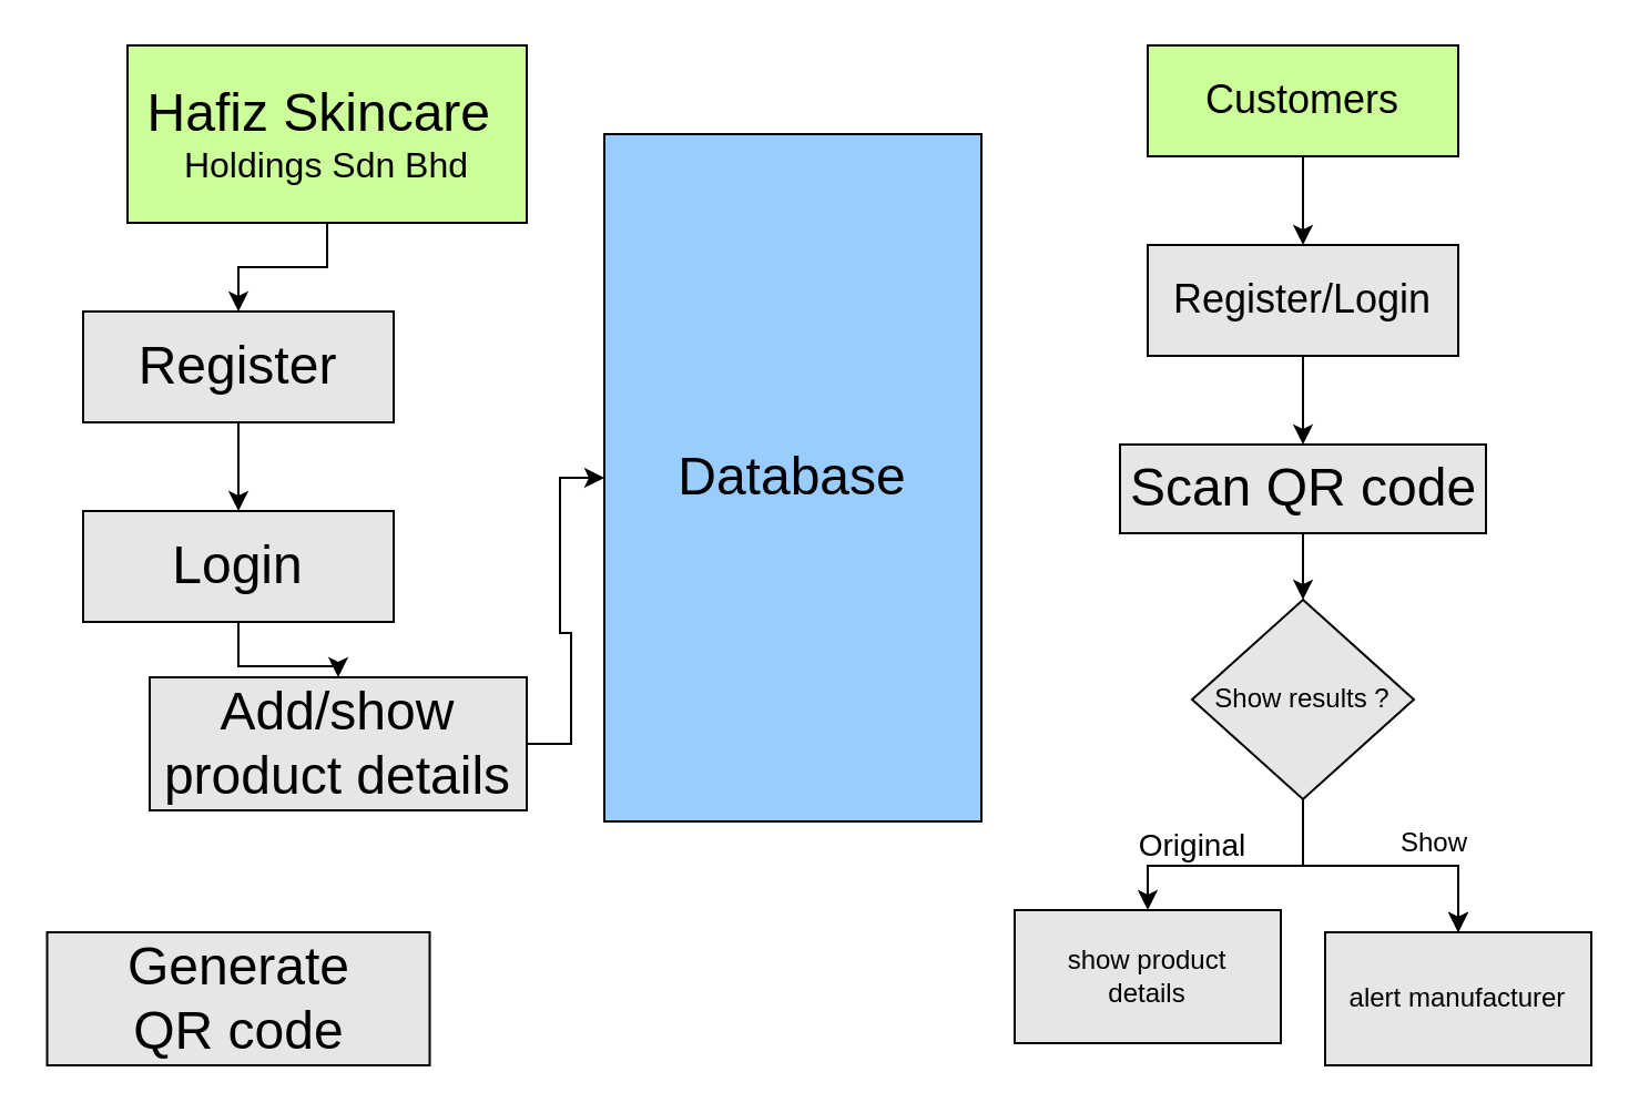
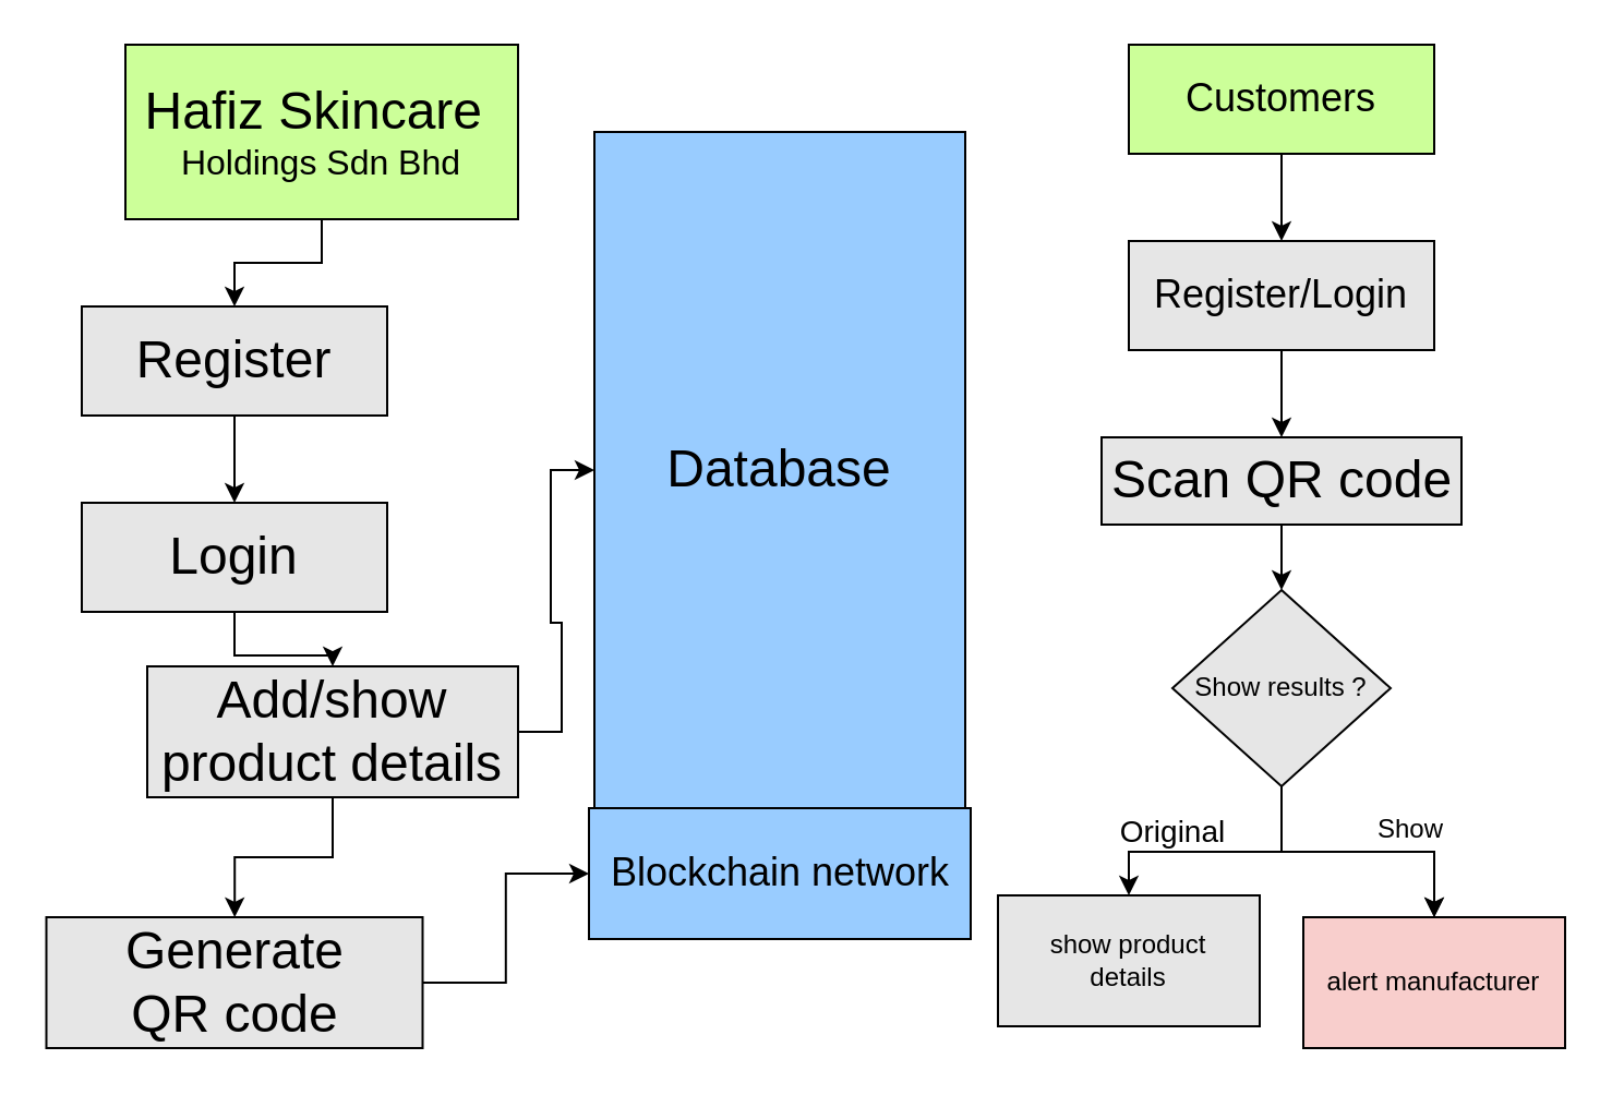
+ <mxCell id="8" value="" style="edgeStyle=orthogonalEdgeStyle;rounded=0;orthogonalLoop=1;jettySize=auto;html=1;" edge="1" parent="1" source="10" target="12"><mxGeometry relative="1" as="geometry" /></mxCell>
+ <mxCell id="14" value="&lt;font style=&quot;font-size: 18px;&quot;&gt;Blockchain network&lt;/font&gt;" style="rounded=0;whiteSpace=wrap;html=1;fillColor=#99CCFF;" vertex="1" parent="1"><mxGeometry x="269.5" y="370" width="175" height="60" as="geometry" /></mxCell>
+ <mxCell id="11" style="edgeStyle=orthogonalEdgeStyle;rounded=0;orthogonalLoop=1;jettySize=auto;html=1;entryX=0;entryY=0.5;entryDx=0;entryDy=0;" edge="1" parent="1" source="12" target="14"><mxGeometry relative="1" as="geometry" /></mxCell>
- <mxCell id="24" value="alert manufacturer" style="rounded=0;whiteSpace=wrap;html=1;fillColor=#E6E6E6;" vertex="1" parent="1"><mxGeometry x="597" y="420" width="120" height="60" as="geometry" /></mxCell>
+ <mxCell id="24" value="alert manufacturer" style="rounded=0;whiteSpace=wrap;html=1;fillColor=#f8cecc;" vertex="1" parent="1"><mxGeometry x="597" y="420" width="120" height="60" as="geometry" /></mxCell>
